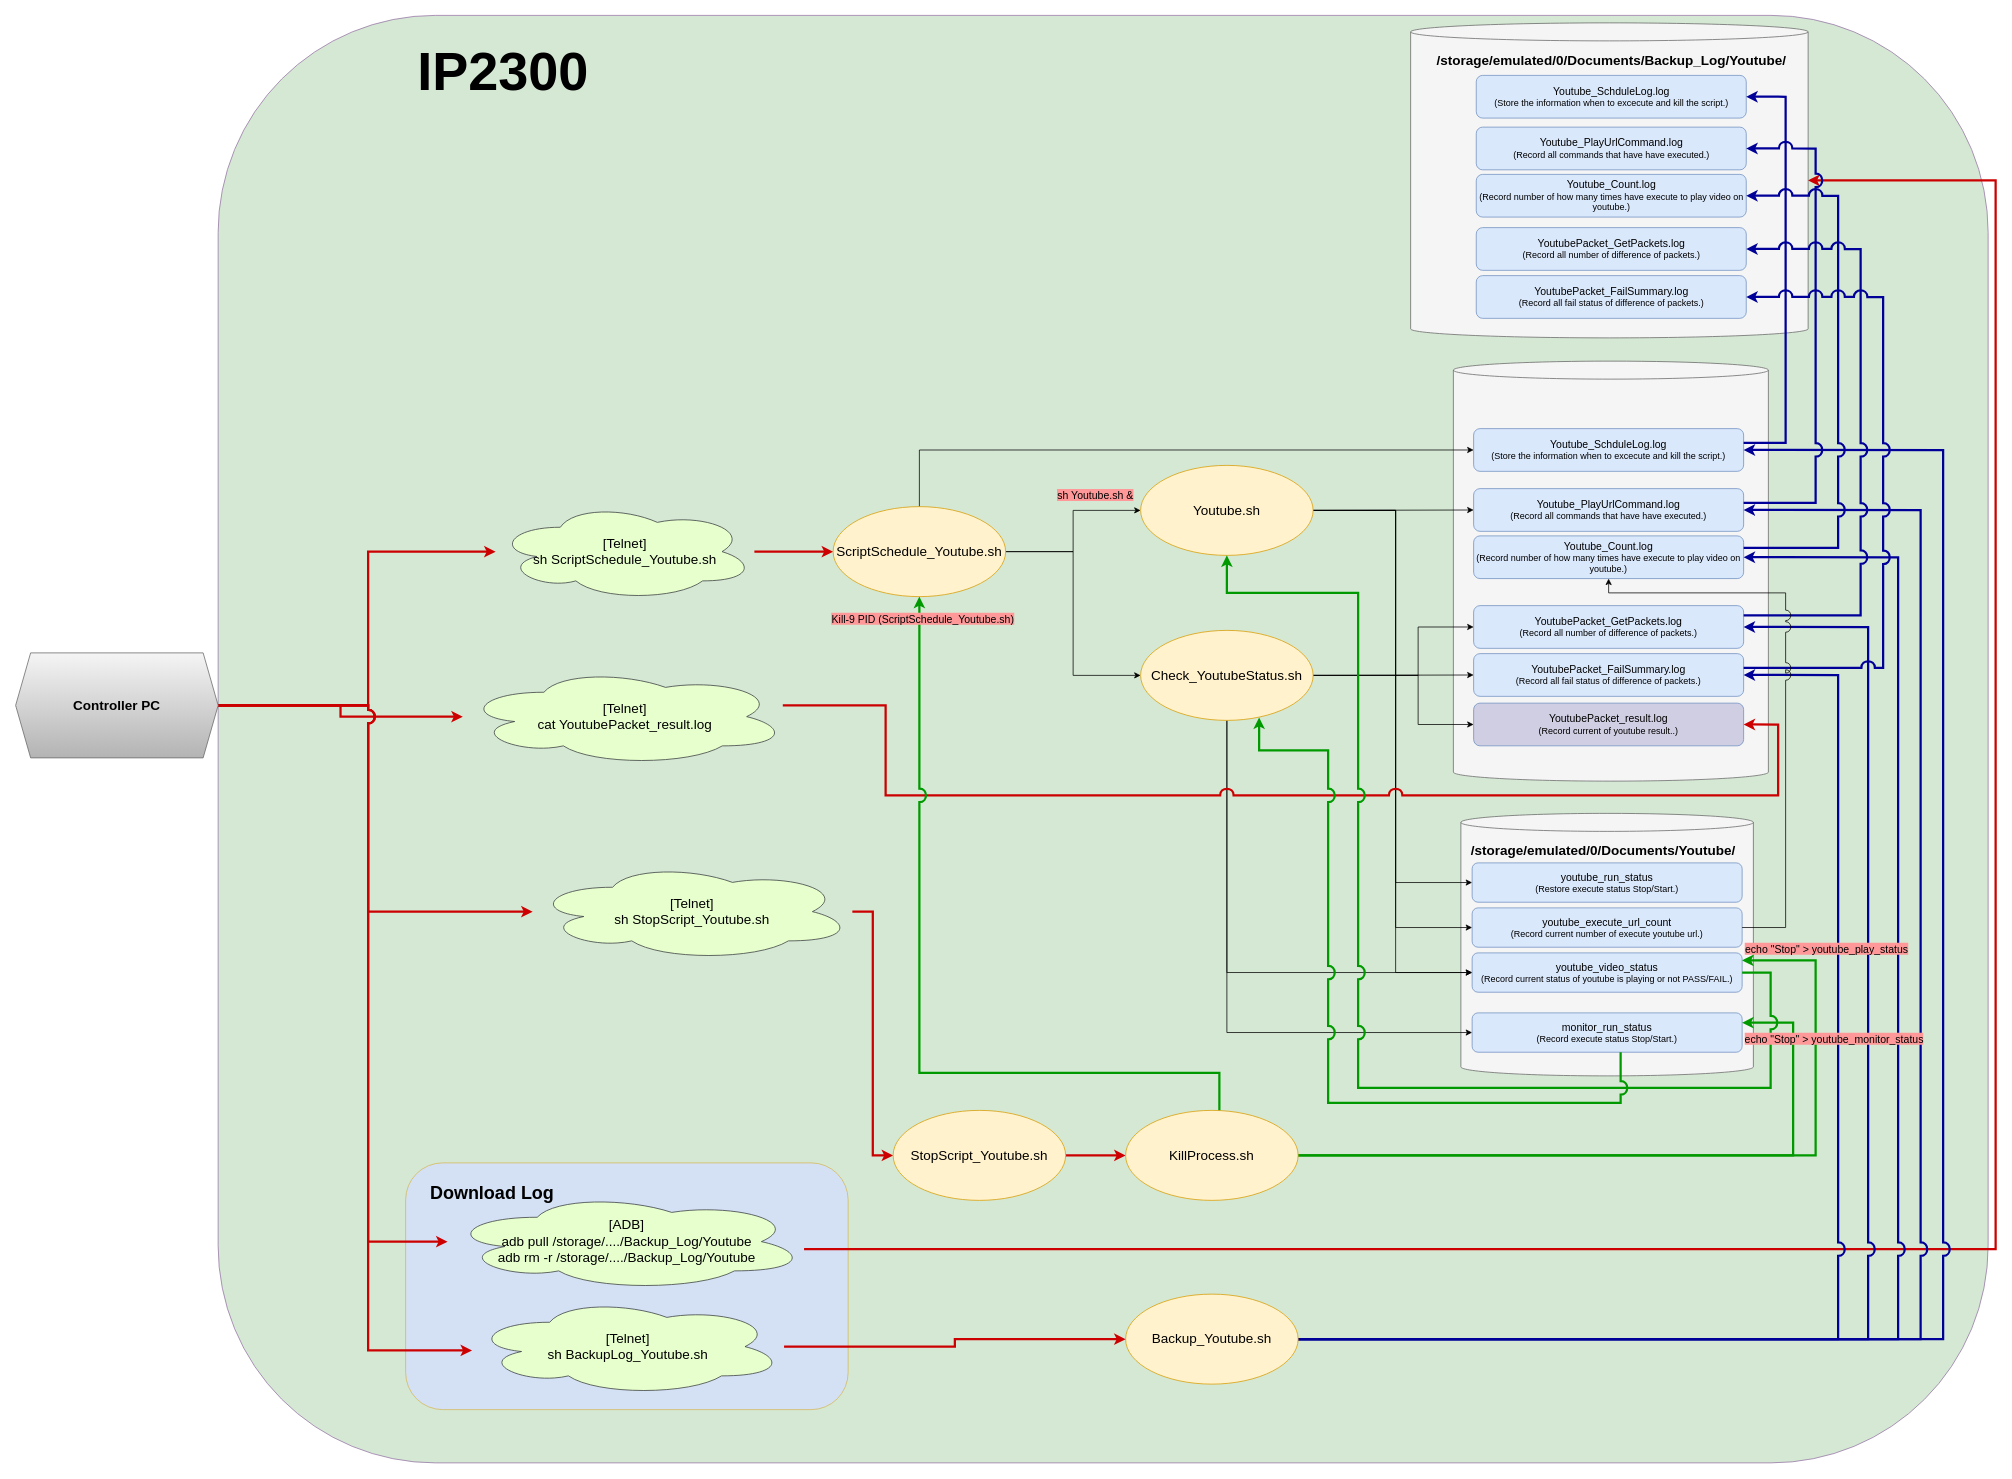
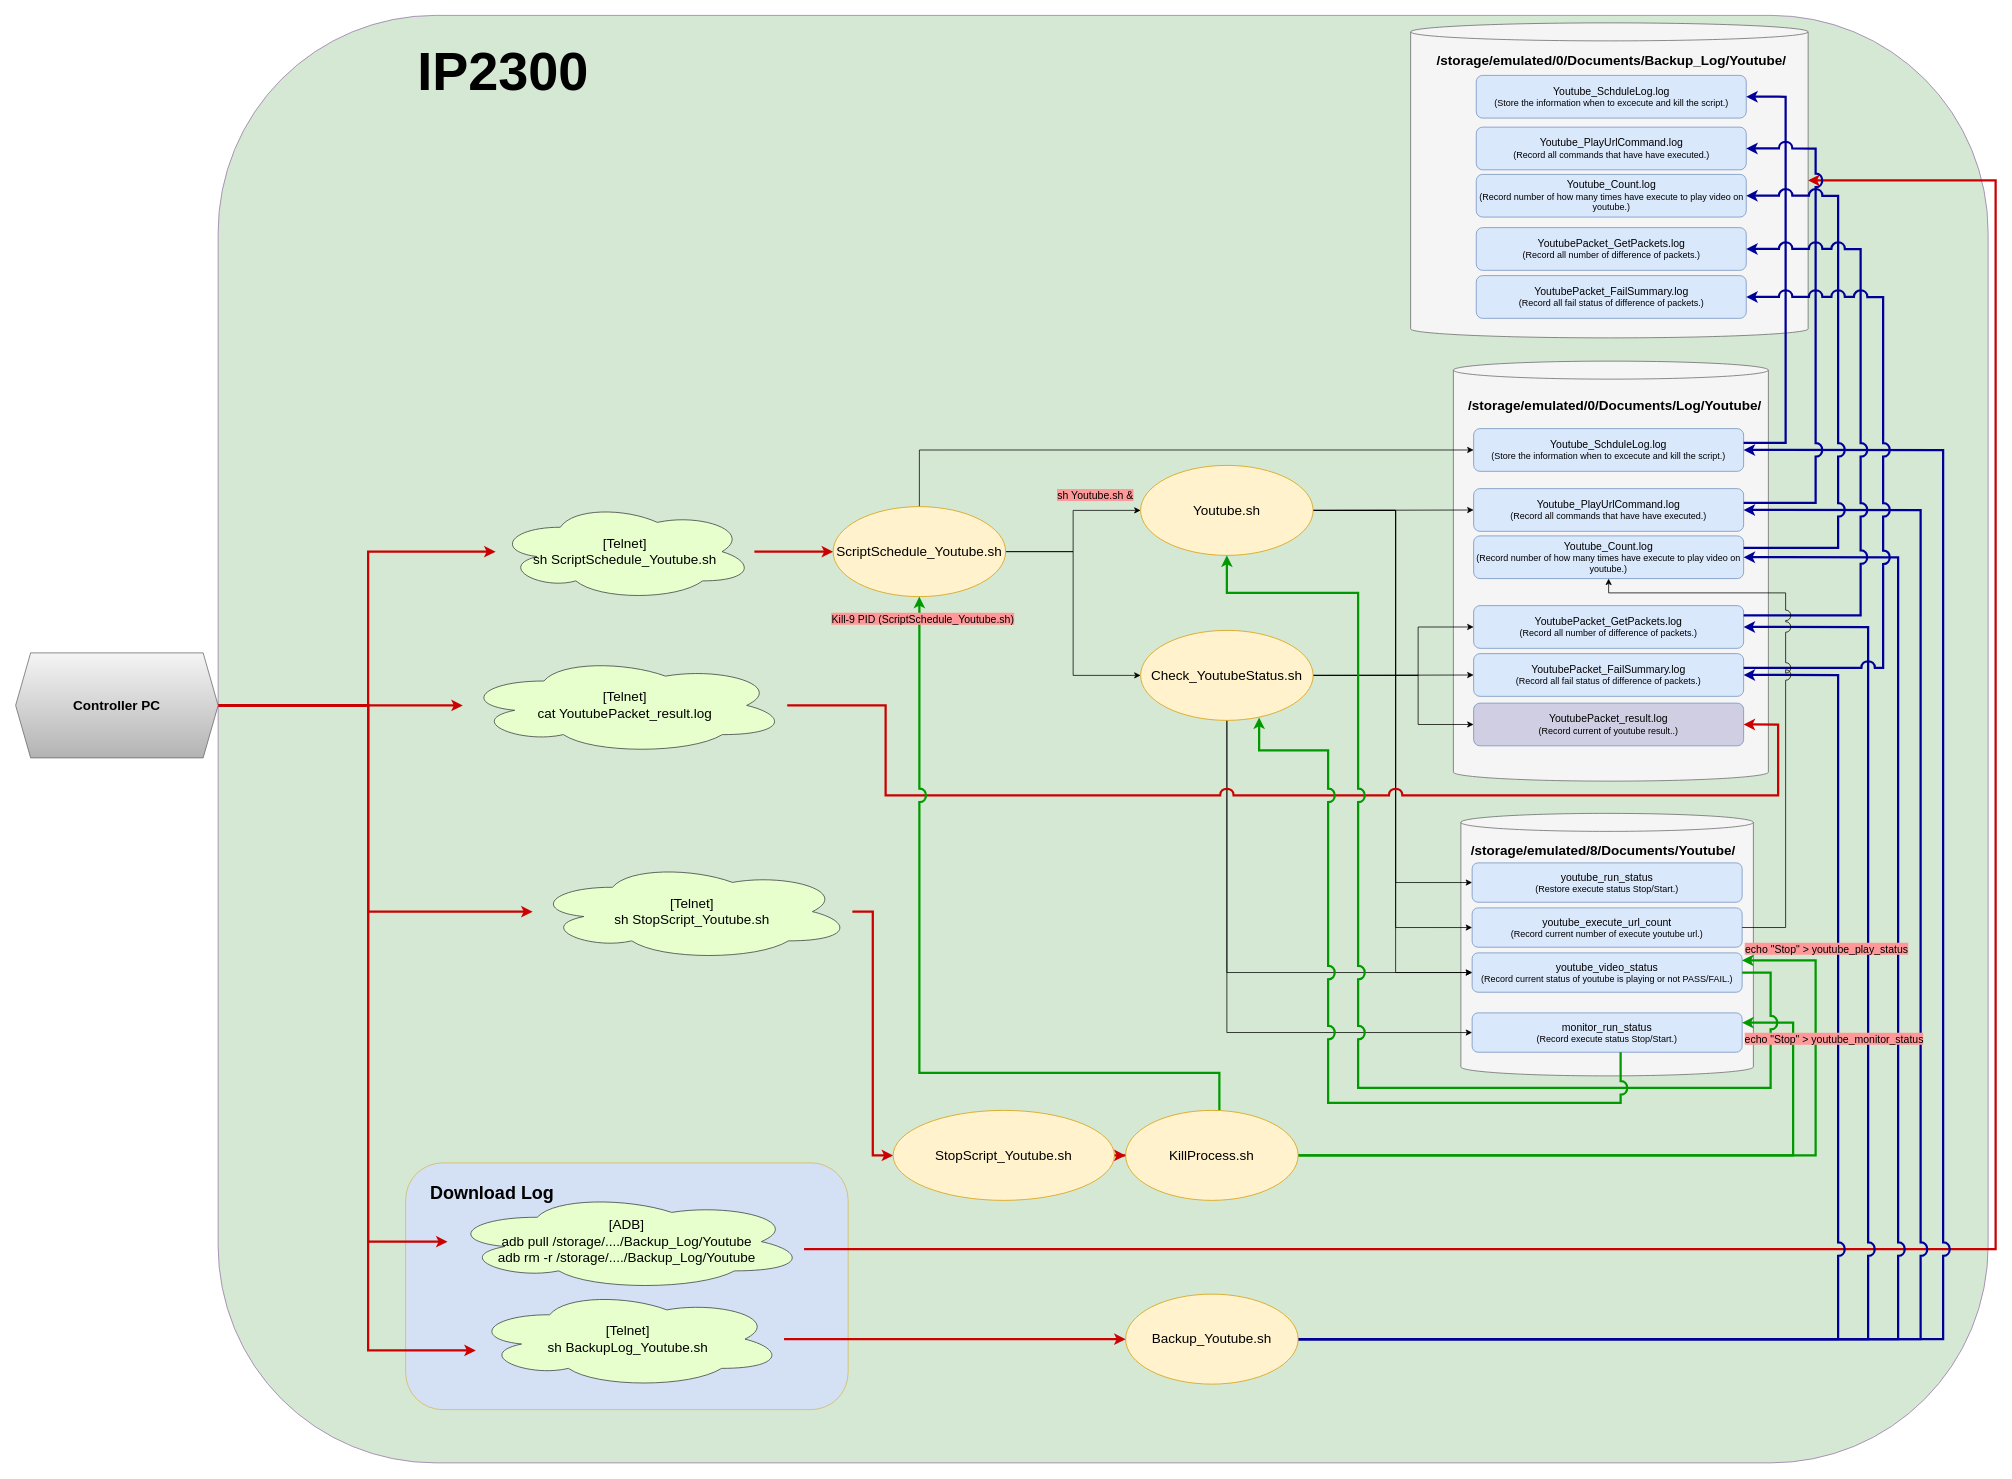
+ <mxCell id="23" value="&lt;font style=&quot;font-size: 18px;&quot;&gt;&lt;b style=&quot;&quot;&gt;/storage/emulated/0/Documents/Log/Youtube/&lt;/b&gt;&lt;/font&gt;" style="text;html=1;align=center;verticalAlign=middle;whiteSpace=wrap;rounded=0;" parent="21" vertex="1"><mxGeometry x="27.5" y="40" width="335" height="40" as="geometry" /></mxCell>
- <mxCell id="56" value="&lt;font style=&quot;font-size: 18px;&quot;&gt;&lt;span&gt;[Telnet]&lt;/span&gt;&lt;br style=&quot;&quot;&gt;cat YoutubePacket_result.log&lt;/font&gt;" style="ellipse;shape=cloud;whiteSpace=wrap;html=1;fillColor=#E6FFCC;strokeColor=#36393d;gradientColor=none;" parent="1" vertex="1"><mxGeometry x="616.25" y="890" width="432.5" height="130" as="geometry" /></mxCell>
+ <mxCell id="56" value="&lt;font style=&quot;font-size: 18px;&quot;&gt;&lt;span&gt;[Telnet]&lt;/span&gt;&lt;br style=&quot;&quot;&gt;cat YoutubePacket_result.log&lt;/font&gt;" style="ellipse;shape=cloud;whiteSpace=wrap;html=1;fillColor=#E6FFCC;strokeColor=#36393d;gradientColor=none;" parent="1" vertex="1"><mxGeometry x="616.25" y="875" width="432.5" height="130" as="geometry" /></mxCell>
- <mxCell id="10" value="&lt;font style=&quot;font-size: 18px;&quot;&gt;&lt;b style=&quot;&quot;&gt;/storage/emulated/0/Documents/Youtube&lt;/b&gt;&lt;/font&gt;&lt;b style=&quot;font-size: 18px; background-color: transparent; color: light-dark(rgb(0, 0, 0), rgb(255, 255, 255));&quot;&gt;/&lt;/b&gt;" style="text;html=1;align=center;verticalAlign=middle;whiteSpace=wrap;rounded=0;" parent="8" vertex="1"><mxGeometry y="36" width="380" height="27.69" as="geometry" /></mxCell>
+ <mxCell id="10" value="&lt;font style=&quot;font-size: 18px;&quot;&gt;&lt;b style=&quot;&quot;&gt;/storage/emulated/8/Documents/Youtube&lt;/b&gt;&lt;/font&gt;&lt;b style=&quot;font-size: 18px; background-color: transparent; color: light-dark(rgb(0, 0, 0), rgb(255, 255, 255));&quot;&gt;/&lt;/b&gt;" style="text;html=1;align=center;verticalAlign=middle;whiteSpace=wrap;rounded=0;" parent="8" vertex="1"><mxGeometry y="36" width="380" height="27.69" as="geometry" /></mxCell>
- <mxCell id="60" value="&lt;font style=&quot;font-size: 18px;&quot;&gt;StopScript_Youtube.sh&lt;/font&gt;" style="ellipse;whiteSpace=wrap;html=1;fillColor=#FFF2CC;strokeColor=#d79b00;" parent="1" vertex="1"><mxGeometry x="1190" y="1480" width="230" height="120" as="geometry" /></mxCell>
+ <mxCell id="60" value="&lt;font style=&quot;font-size: 18px;&quot;&gt;StopScript_Youtube.sh&lt;/font&gt;" style="ellipse;whiteSpace=wrap;html=1;fillColor=#FFF2CC;strokeColor=#d79b00;" parent="1" vertex="1"><mxGeometry x="1190" y="1480" width="295" height="120" as="geometry" /></mxCell>
- <mxCell id="5" value="&lt;span style=&quot;font-size: 18px;&quot;&gt;[Telnet&lt;/span&gt;&lt;span style=&quot;font-size: 18px; background-color: transparent; color: light-dark(rgb(0, 0, 0), rgb(255, 255, 255));&quot;&gt;]&lt;/span&gt;&lt;div&gt;&lt;span style=&quot;font-size: 18px;&quot;&gt;sh BackupLog_Youtube.sh&lt;/span&gt;&lt;/div&gt;" style="ellipse;shape=cloud;whiteSpace=wrap;html=1;fillColor=#E6FFCC;strokeColor=#36393d;gradientColor=none;" parent="3" vertex="1"><mxGeometry x="17.937" y="180" width="416.631" height="130" as="geometry" /></mxCell>
+ <mxCell id="5" value="&lt;span style=&quot;font-size: 18px;&quot;&gt;[Telnet&lt;/span&gt;&lt;span style=&quot;font-size: 18px; background-color: transparent; color: light-dark(rgb(0, 0, 0), rgb(255, 255, 255));&quot;&gt;]&lt;/span&gt;&lt;div&gt;&lt;span style=&quot;font-size: 18px;&quot;&gt;sh BackupLog_Youtube.sh&lt;/span&gt;&lt;/div&gt;" style="ellipse;shape=cloud;whiteSpace=wrap;html=1;fillColor=#E6FFCC;strokeColor=#36393d;gradientColor=none;" parent="3" vertex="1"><mxGeometry x="17.937" y="170" width="416.631" height="130" as="geometry" /></mxCell>
